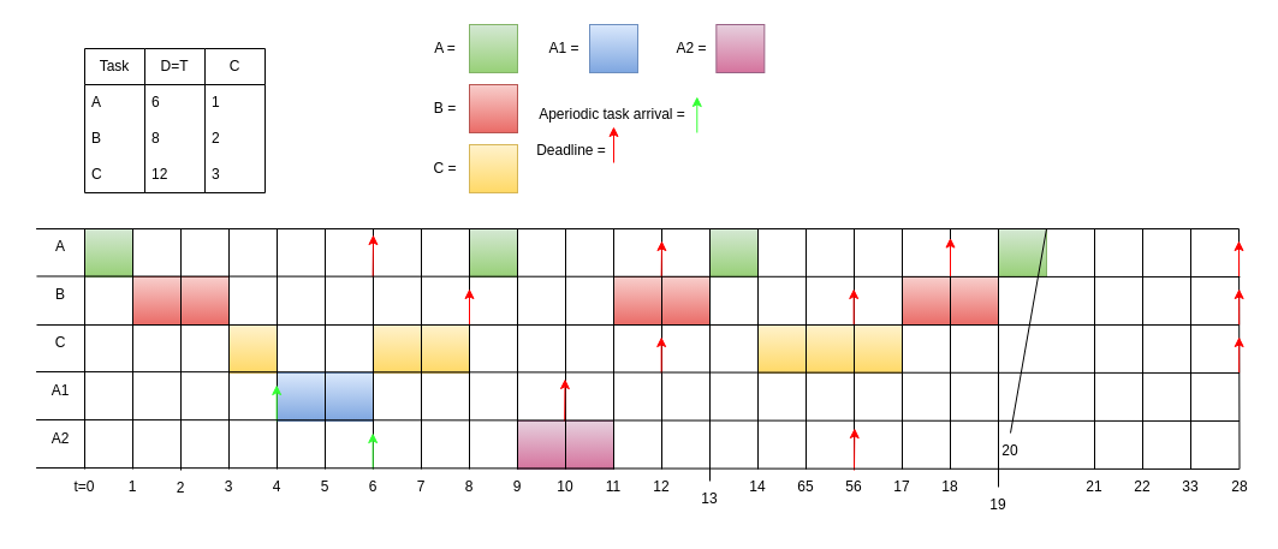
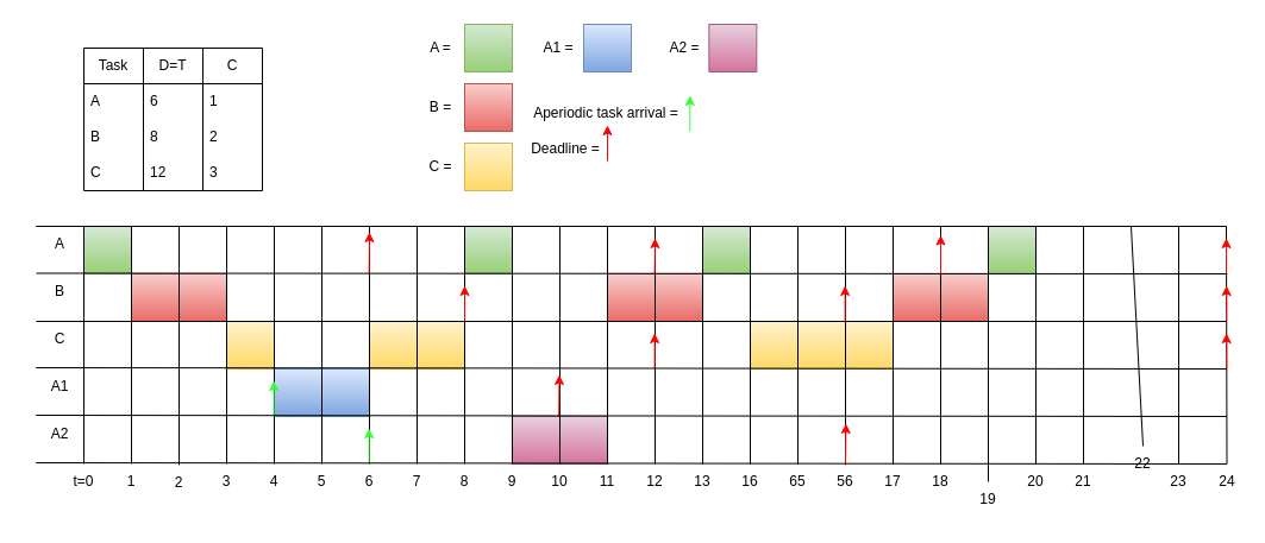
- <mxCell id="82" value="20" style="text;html=1;strokeColor=none;fillColor=none;align=center;verticalAlign=middle;whiteSpace=wrap;rounded=0;" parent="1" vertex="1"><mxGeometry x="830" y="360" width="20" height="30" as="geometry" /></mxCell>
+ <mxCell id="82" value="20" style="text;html=1;strokeColor=none;fillColor=none;align=center;verticalAlign=middle;whiteSpace=wrap;rounded=0;" parent="1" vertex="1"><mxGeometry x="860" y="390" width="20" height="30" as="geometry" /></mxCell>
- <mxCell id="76" value="14" style="text;html=1;strokeColor=none;fillColor=none;align=center;verticalAlign=middle;whiteSpace=wrap;rounded=0;" parent="1" vertex="1"><mxGeometry x="620" y="390" width="20" height="30" as="geometry" /></mxCell>
+ <mxCell id="76" value="16" style="text;html=1;strokeColor=none;fillColor=none;align=center;verticalAlign=middle;whiteSpace=wrap;rounded=0;" parent="1" vertex="1"><mxGeometry x="620" y="390" width="20" height="30" as="geometry" /></mxCell>
- <mxCell id="84" value="22" style="text;html=1;strokeColor=none;fillColor=none;align=center;verticalAlign=middle;whiteSpace=wrap;rounded=0;" parent="1" vertex="1"><mxGeometry x="940" y="390" width="20" height="30" as="geometry" /></mxCell>
+ <mxCell id="84" value="22" style="text;html=1;strokeColor=none;fillColor=none;align=center;verticalAlign=middle;whiteSpace=wrap;rounded=0;" parent="1" vertex="1"><mxGeometry x="950" y="375" width="20" height="30" as="geometry" /></mxCell>
- <mxCell id="85" value="33" style="text;html=1;strokeColor=none;fillColor=none;align=center;verticalAlign=middle;whiteSpace=wrap;rounded=0;" parent="1" vertex="1"><mxGeometry x="980" y="390" width="20" height="30" as="geometry" /></mxCell>
+ <mxCell id="85" value="23" style="text;html=1;strokeColor=none;fillColor=none;align=center;verticalAlign=middle;whiteSpace=wrap;rounded=0;" parent="1" vertex="1"><mxGeometry x="980" y="390" width="20" height="30" as="geometry" /></mxCell>
- <mxCell id="86" value="28" style="text;html=1;strokeColor=none;fillColor=none;align=center;verticalAlign=middle;whiteSpace=wrap;rounded=0;" parent="1" vertex="1"><mxGeometry x="1020.5" y="390" width="20" height="30" as="geometry" /></mxCell>
+ <mxCell id="86" value="24" style="text;html=1;strokeColor=none;fillColor=none;align=center;verticalAlign=middle;whiteSpace=wrap;rounded=0;" parent="1" vertex="1"><mxGeometry x="1020.5" y="390" width="20" height="30" as="geometry" /></mxCell>
- <mxCell id="75" value="13" style="text;html=1;strokeColor=none;fillColor=none;align=center;verticalAlign=middle;whiteSpace=wrap;rounded=0;" parent="1" vertex="1"><mxGeometry x="580" y="400" width="20" height="30" as="geometry" /></mxCell>
+ <mxCell id="75" value="13" style="text;html=1;strokeColor=none;fillColor=none;align=center;verticalAlign=middle;whiteSpace=wrap;rounded=0;" parent="1" vertex="1"><mxGeometry x="580" y="390" width="20" height="30" as="geometry" /></mxCell>
